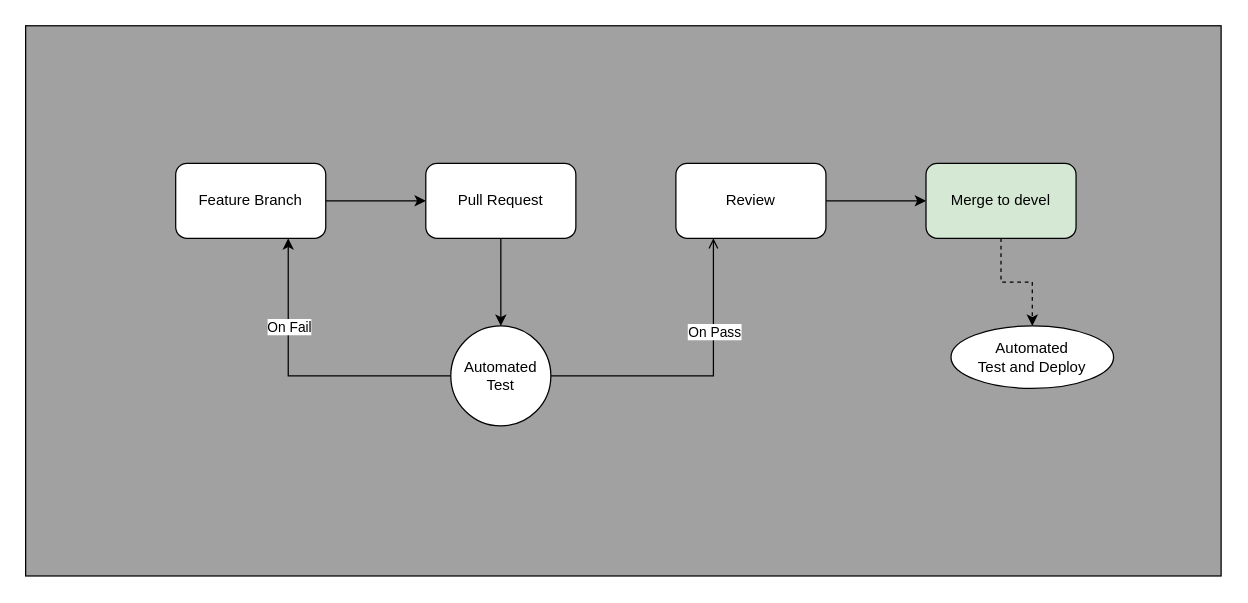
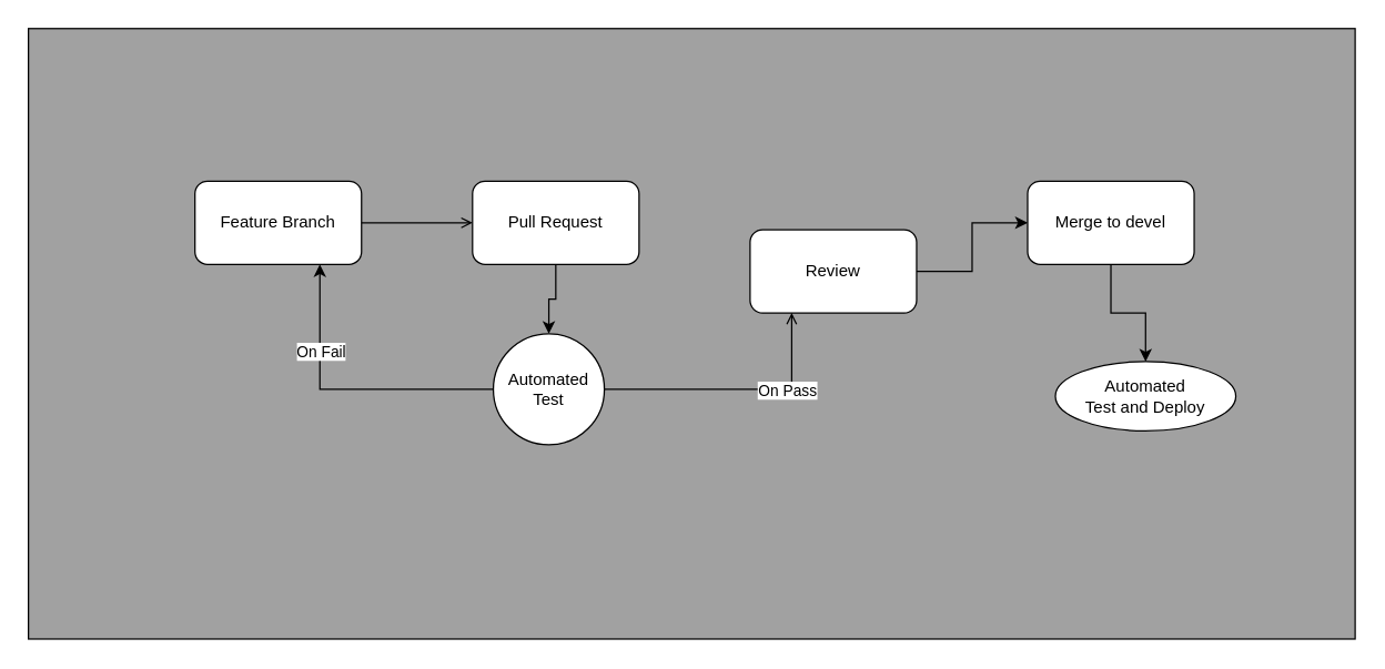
- <mxCell id="15" style="edgeStyle=orthogonalEdgeStyle;rounded=0;orthogonalLoop=1;jettySize=auto;html=1;exitX=1;exitY=0.5;exitDx=0;exitDy=0;entryX=0;entryY=0.5;entryDx=0;entryDy=0;" parent="1" source="16" target="4" edge="1"><mxGeometry relative="1" as="geometry" /></mxCell>
+ <mxCell id="15" style="edgeStyle=orthogonalEdgeStyle;rounded=0;orthogonalLoop=1;jettySize=auto;html=1;exitX=1;exitY=0.5;exitDx=0;exitDy=0;entryX=0;entryY=0.5;entryDx=0;entryDy=0;endArrow=open;" parent="1" source="16" target="4" edge="1"><mxGeometry relative="1" as="geometry" /></mxCell>
- <mxCell id="11" value="Review" style="rounded=1;whiteSpace=wrap;html=1;" parent="1" vertex="1"><mxGeometry x="540" y="130" width="120" height="60" as="geometry" /></mxCell>
+ <mxCell id="11" value="Review" style="rounded=1;whiteSpace=wrap;html=1;" parent="1" vertex="1"><mxGeometry x="540" y="165" width="120" height="60" as="geometry" /></mxCell>
- <mxCell id="13" value="Merge to devel" style="rounded=1;whiteSpace=wrap;html=1;fillColor=#d5e8d4;" parent="1" vertex="1"><mxGeometry x="740" y="130" width="120" height="60" as="geometry" /></mxCell>
+ <mxCell id="13" value="Merge to devel" style="rounded=1;whiteSpace=wrap;html=1;" parent="1" vertex="1"><mxGeometry x="740" y="130" width="120" height="60" as="geometry" /></mxCell>
- <mxCell id="12" style="edgeStyle=orthogonalEdgeStyle;rounded=0;orthogonalLoop=1;jettySize=auto;html=1;exitX=0.5;exitY=1;exitDx=0;exitDy=0;entryX=0.5;entryY=0;entryDx=0;entryDy=0;dashed=1;" parent="1" source="13" target="14" edge="1"><mxGeometry relative="1" as="geometry" /></mxCell>
+ <mxCell id="12" style="edgeStyle=orthogonalEdgeStyle;rounded=0;orthogonalLoop=1;jettySize=auto;html=1;exitX=0.5;exitY=1;exitDx=0;exitDy=0;entryX=0.5;entryY=0;entryDx=0;entryDy=0;" parent="1" source="13" target="14" edge="1"><mxGeometry relative="1" as="geometry" /></mxCell>
- <mxCell id="9" value="Automated&lt;br&gt;Test" style="ellipse;whiteSpace=wrap;html=1;aspect=fixed;" parent="1" vertex="1"><mxGeometry x="360" y="260" width="80" height="80" as="geometry" /></mxCell>
+ <mxCell id="9" value="Automated&lt;br&gt;Test" style="ellipse;whiteSpace=wrap;html=1;aspect=fixed;" parent="1" vertex="1"><mxGeometry x="355" y="240" width="80" height="80" as="geometry" /></mxCell>
